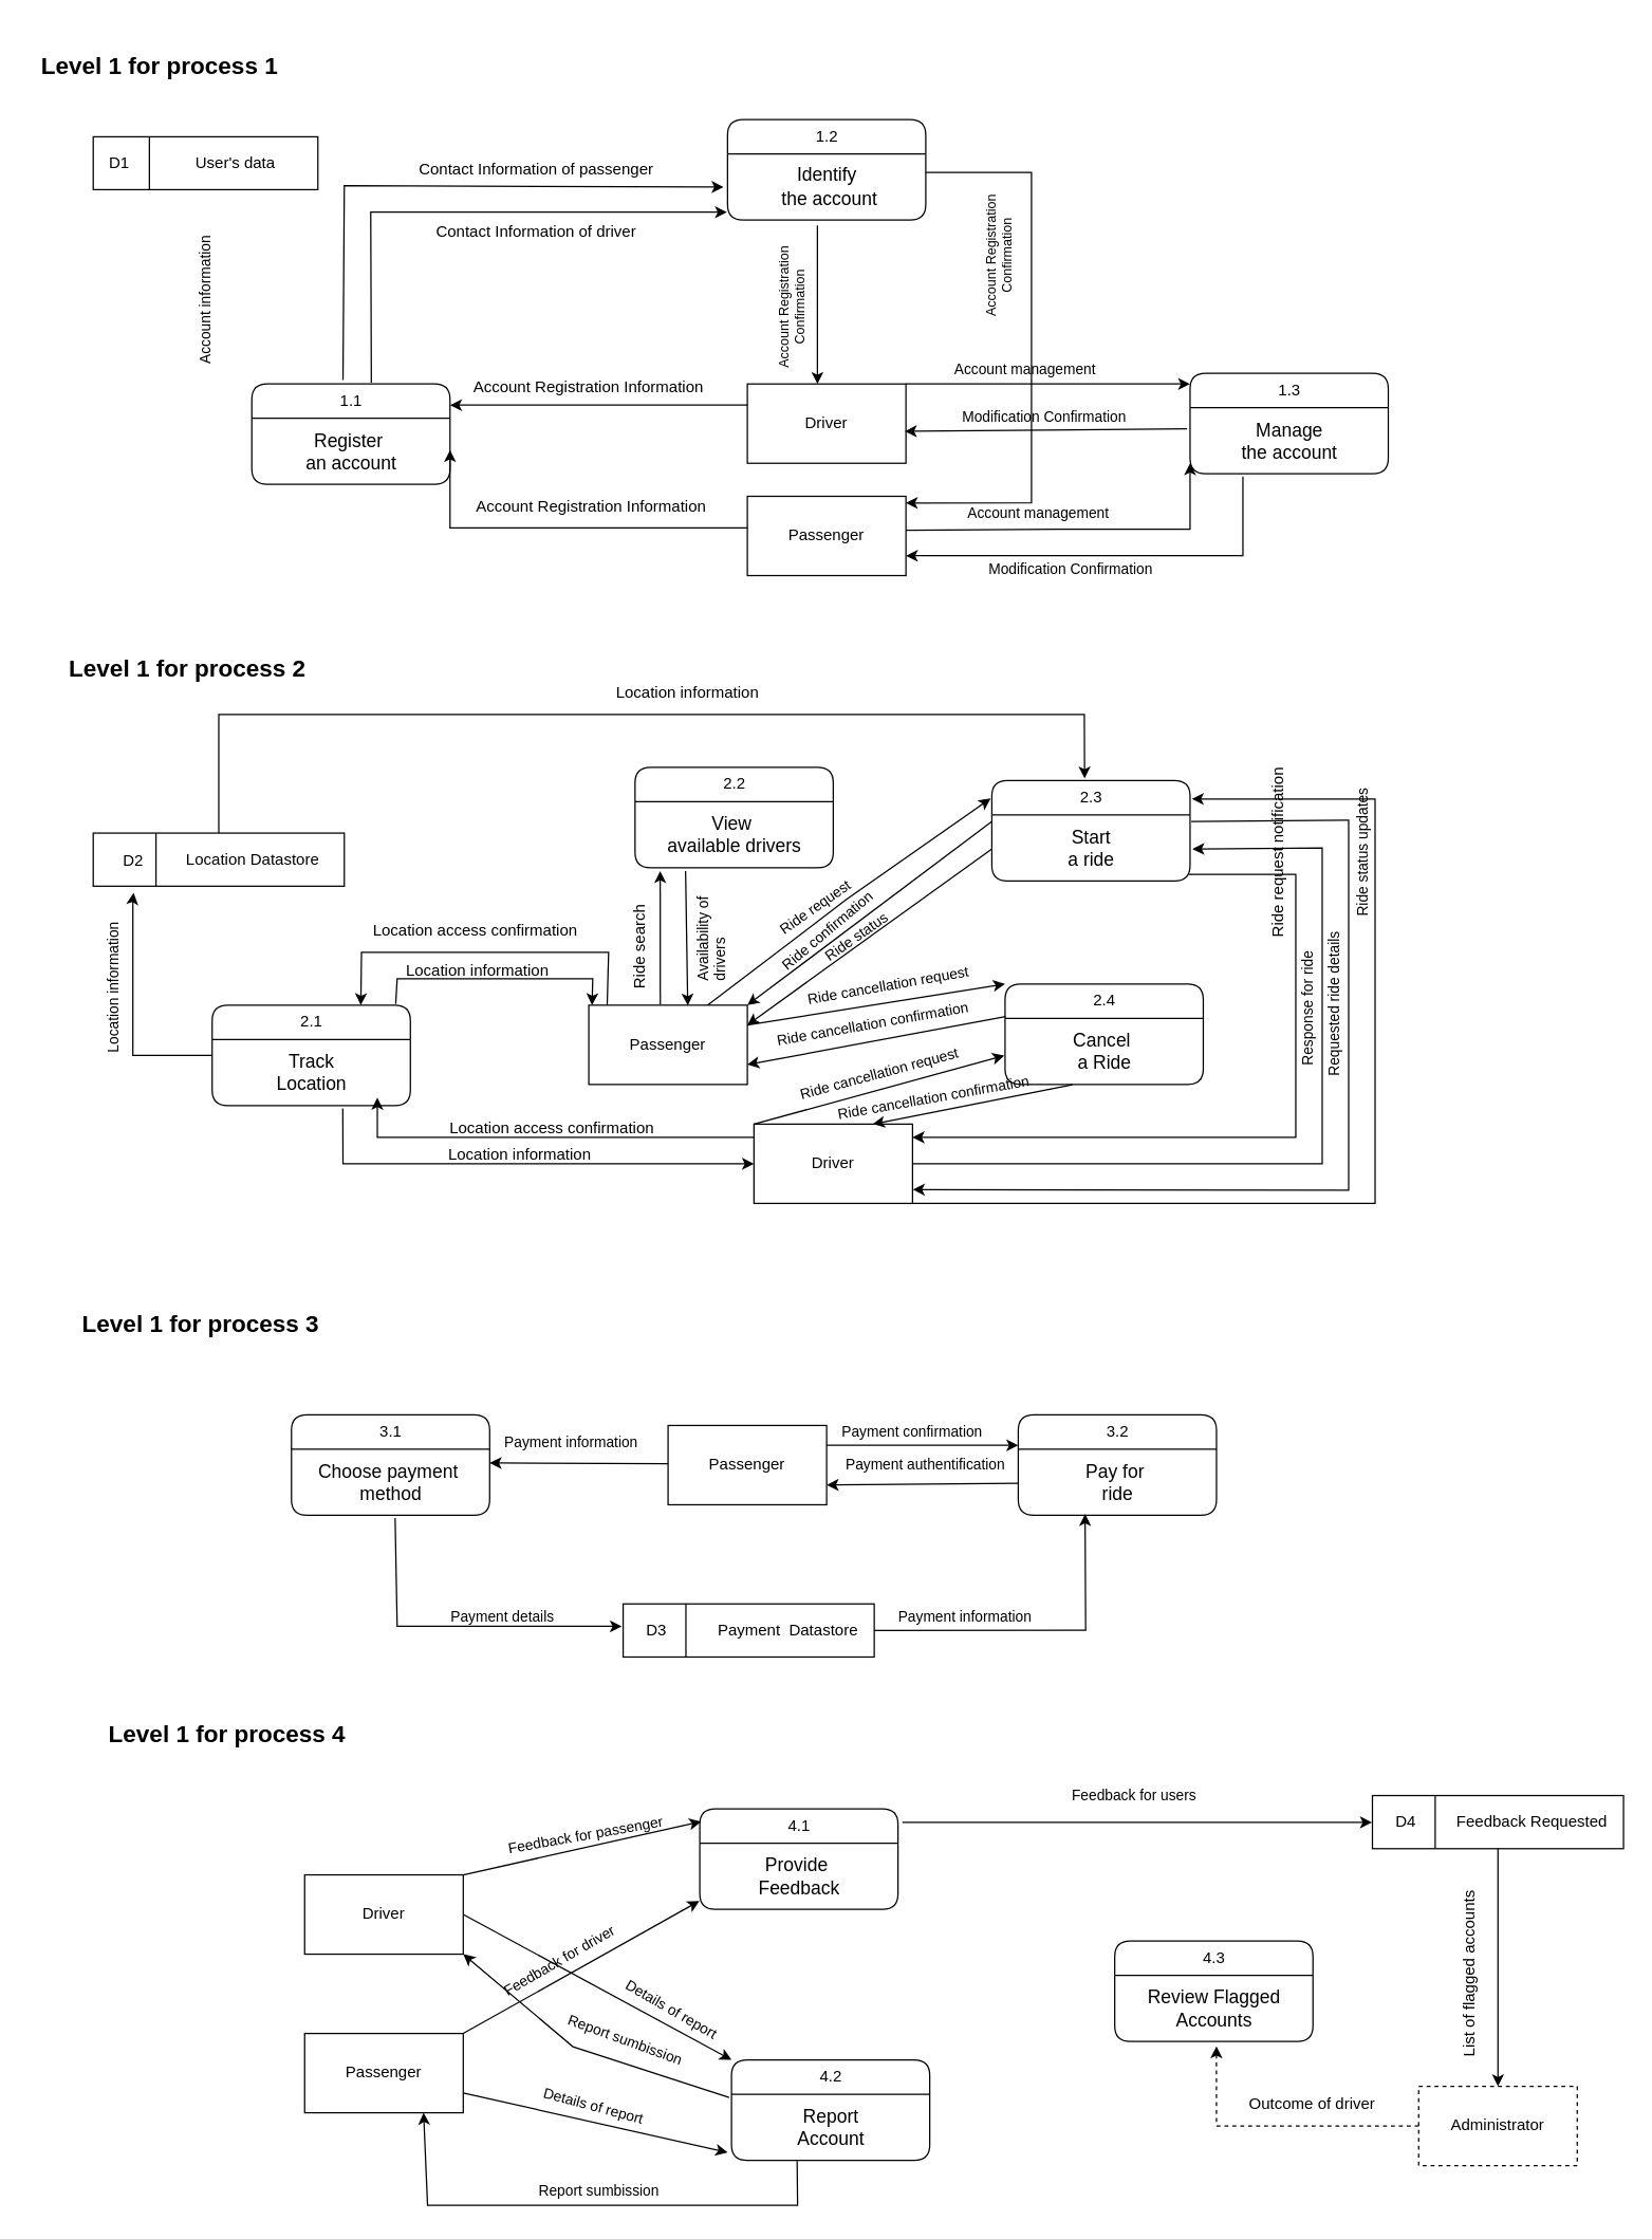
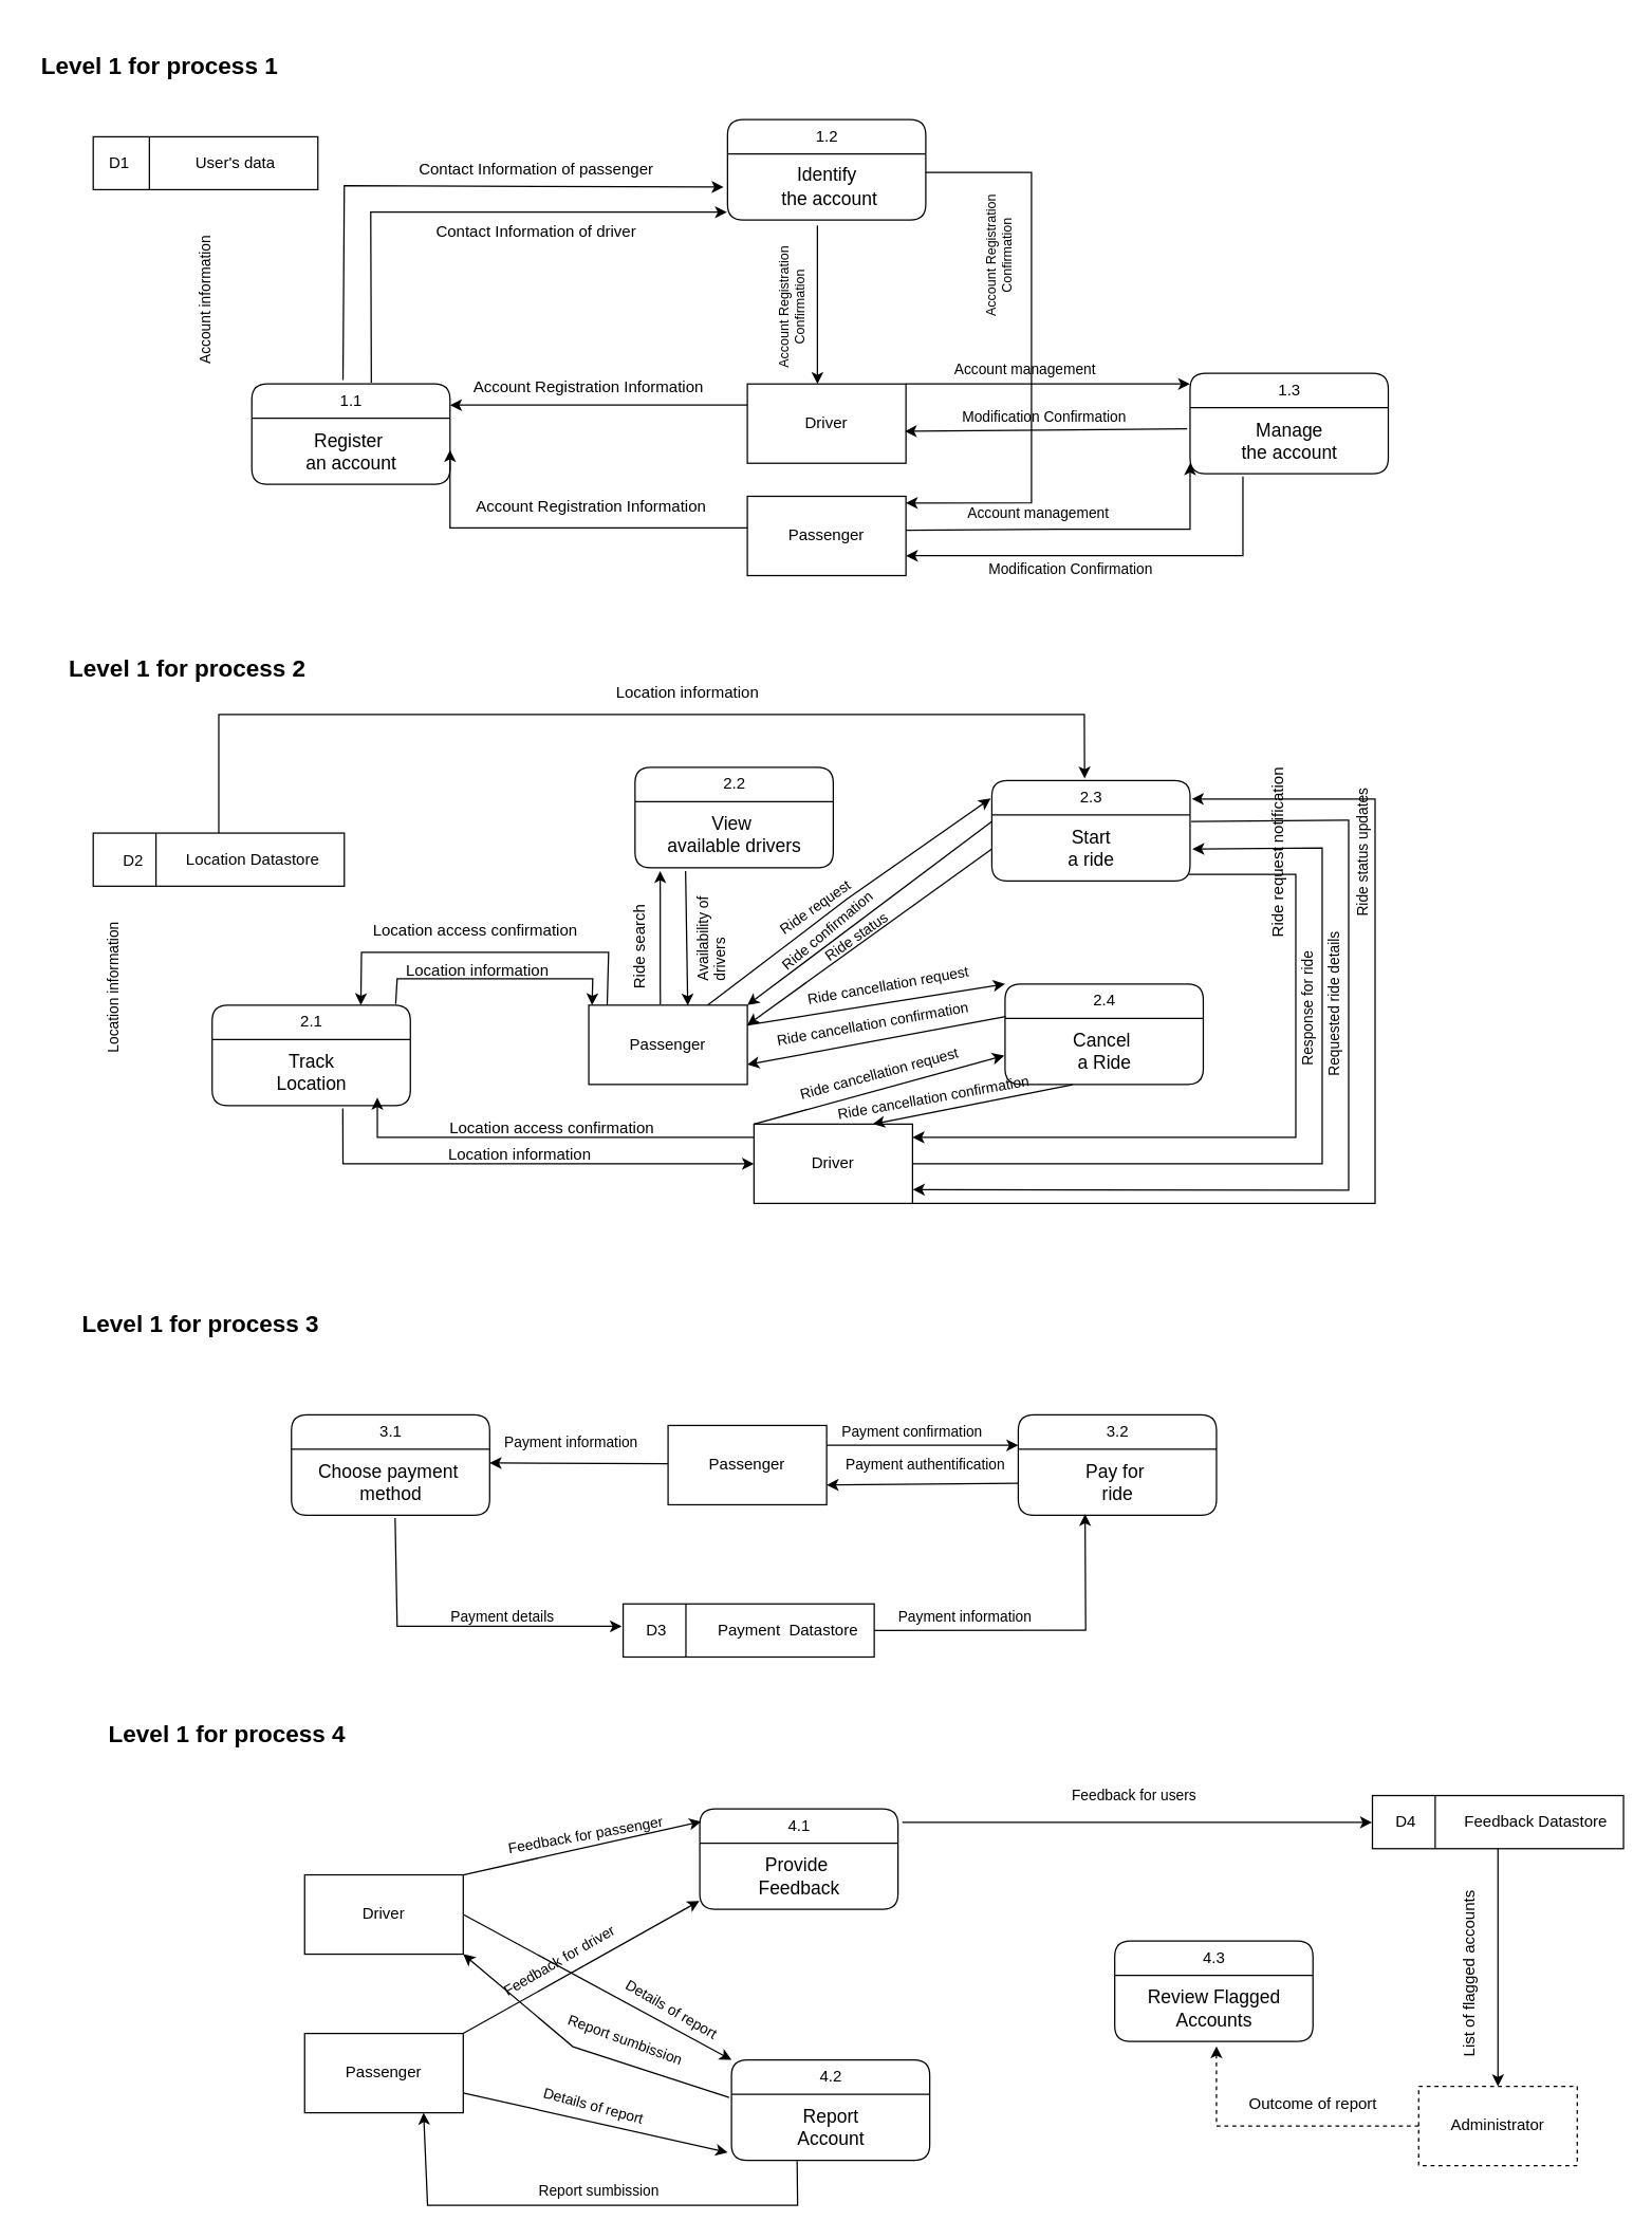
- <mxCell id="91" value="" style="endArrow=classic;html=1;rounded=0;entryX=0.161;entryY=1.124;entryDx=0;entryDy=0;entryPerimeter=0;exitX=0;exitY=0.5;exitDx=0;exitDy=0;" parent="1" source="33" target="88" edge="1"><mxGeometry width="50" height="50" relative="1" as="geometry"><mxPoint x="360" y="820" as="sourcePoint" /><mxPoint x="410" y="770" as="targetPoint" /><Array as="points"><mxPoint y="798" x="100" /><mxPoint y="680" x="100" /></Array></mxGeometry></mxCell>
- <mxCell id="109" value="Feedback Requested&amp;nbsp; &amp;nbsp;" style="rounded=0;whiteSpace=wrap;html=1;align=right;" parent="1" vertex="1"><mxGeometry x="1038" y="1358" width="190" height="40.19" as="geometry" /></mxCell>
+ <mxCell id="109" value="Feedback Datastore&amp;nbsp; &amp;nbsp;" style="rounded=0;whiteSpace=wrap;html=1;align=right;" parent="1" vertex="1"><mxGeometry x="1038" y="1358" width="190" height="40.19" as="geometry" /></mxCell>
- <mxCell id="129" value="Outcome of driver" style="text;whiteSpace=wrap;html=1;" parent="1" vertex="1"><mxGeometry x="943" y="1578" width="130" height="40" as="geometry" /></mxCell>
+ <mxCell id="129" value="Outcome of report" style="text;whiteSpace=wrap;html=1;" parent="1" vertex="1"><mxGeometry x="943" y="1578" width="130" height="40" as="geometry" /></mxCell>
